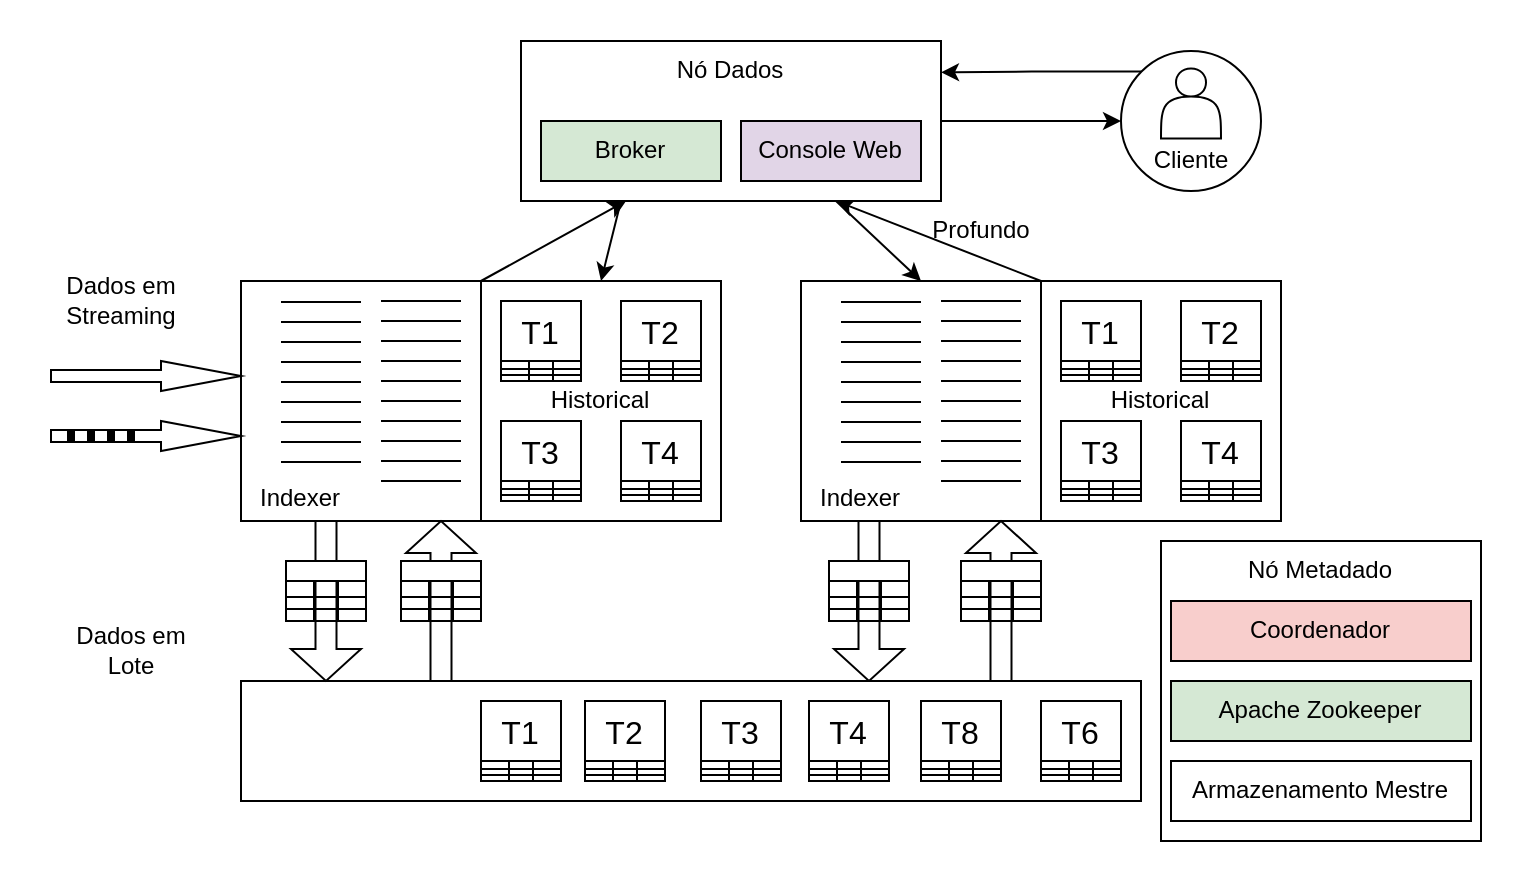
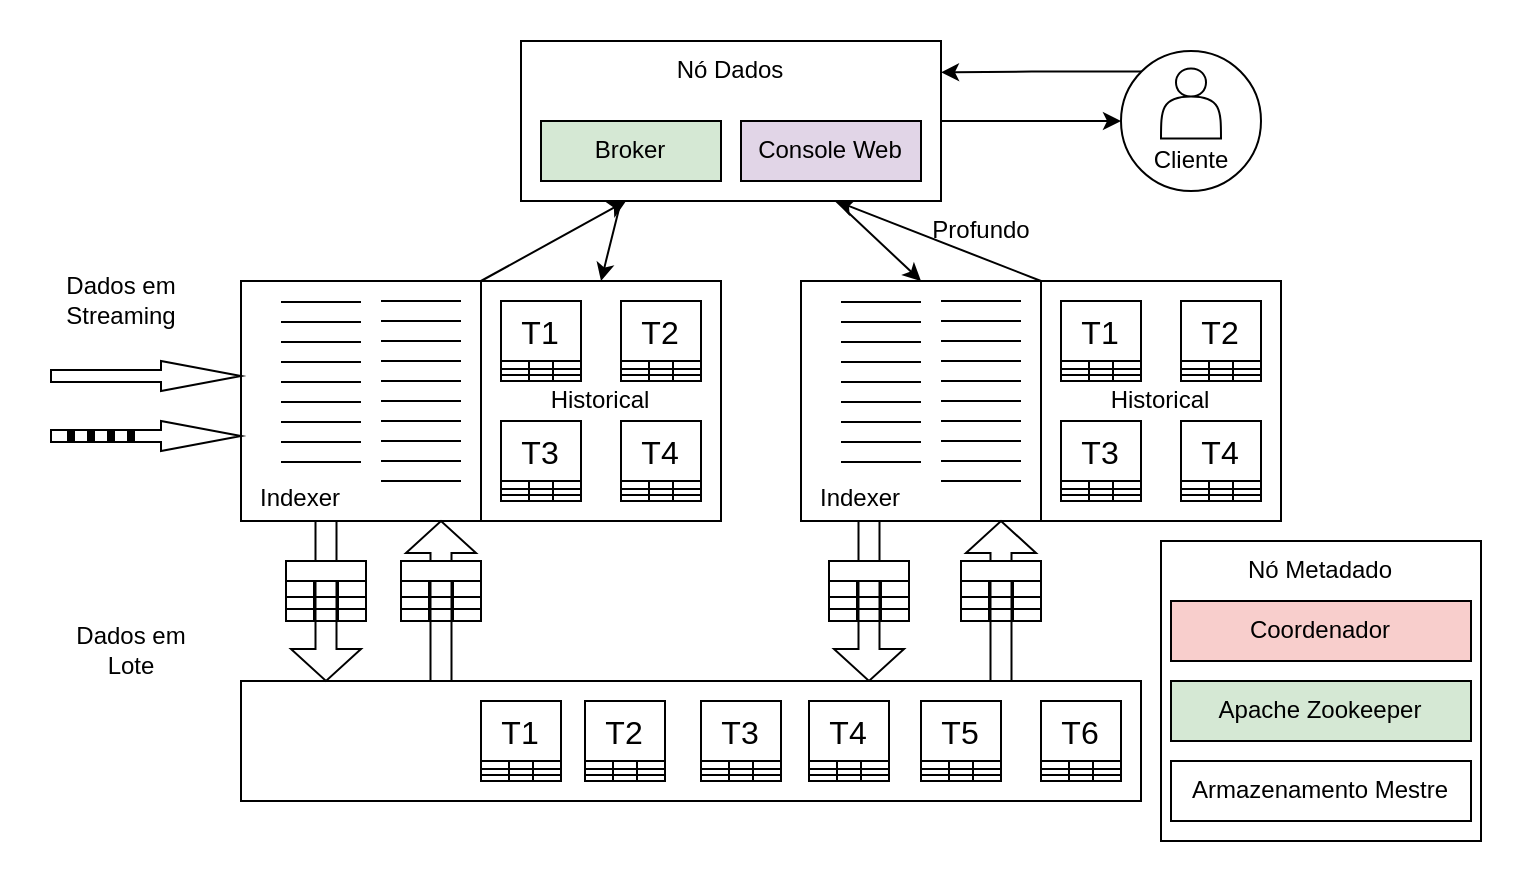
- <mxCell id="252" value="T8" style="shape=table;startSize=30;container=1;collapsible=0;childLayout=tableLayout;strokeColor=default;fontSize=16;" vertex="1" parent="1"><mxGeometry x="460" y="350" width="40" height="40" as="geometry" /></mxCell>
+ <mxCell id="252" value="T5" style="shape=table;startSize=30;container=1;collapsible=0;childLayout=tableLayout;strokeColor=default;fontSize=16;" vertex="1" parent="1"><mxGeometry x="460" y="350" width="40" height="40" as="geometry" /></mxCell>
